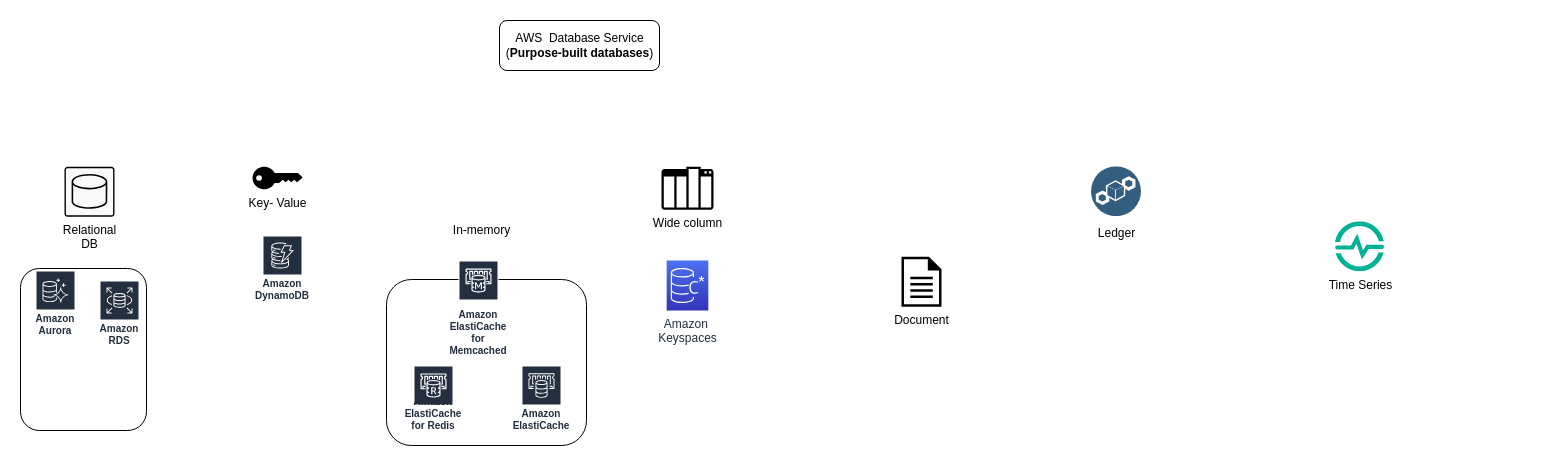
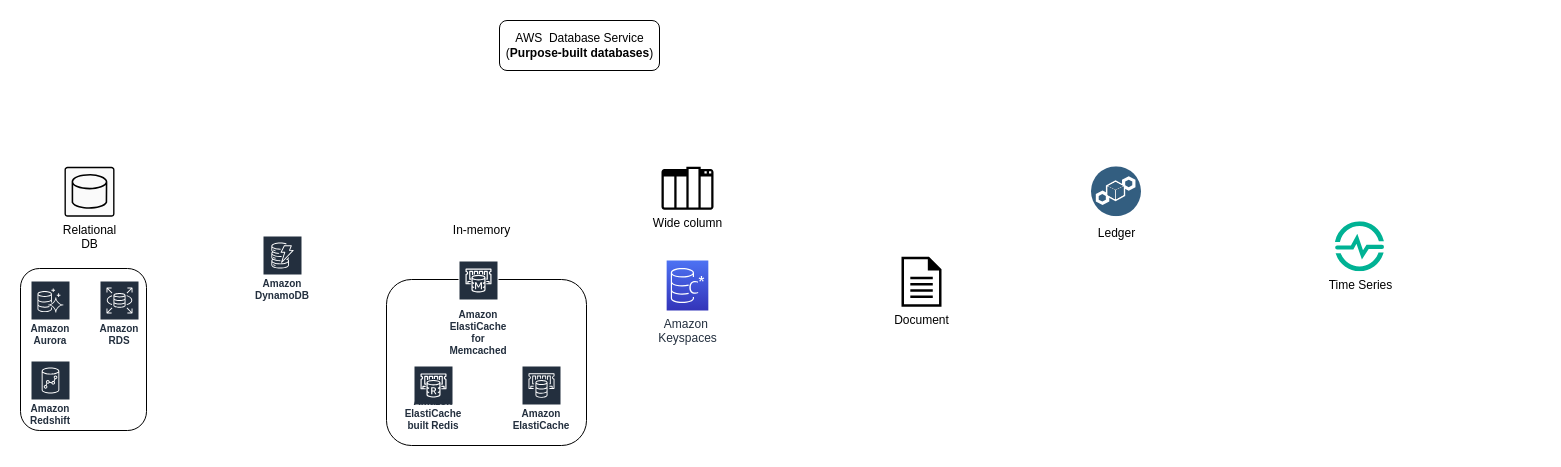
- <mxCell id="6" value="Key- Value" style="points=[[0,0.5,0],[0.24,0,0],[0.5,0.28,0],[0.995,0.475,0],[0.5,0.72,0],[0.24,1,0]];verticalLabelPosition=bottom;sketch=0;html=1;verticalAlign=top;aspect=fixed;align=center;pointerEvents=1;shape=mxgraph.cisco19.key;fillColor=#000000;strokeColor=none;" vertex="1" parent="1"><mxGeometry x="252" y="166.25" width="50" height="22.5" as="geometry" /></mxCell>
- <mxCell id="13" value="Amazon&#10;Aurora" style="sketch=0;outlineConnect=0;fontColor=#232F3E;gradientColor=none;strokeColor=#ffffff;fillColor=#232F3E;dashed=0;verticalLabelPosition=middle;verticalAlign=bottom;align=center;html=1;whiteSpace=wrap;fontSize=10;fontStyle=1;spacing=3;shape=mxgraph.aws4.productIcon;prIcon=mxgraph.aws4.aurora;" vertex="1" parent="1"><mxGeometry x="35" y="270" width="40" height="70" as="geometry" /></mxCell>
+ <mxCell id="13" value="Amazon&#10;Aurora" style="sketch=0;outlineConnect=0;fontColor=#232F3E;gradientColor=none;strokeColor=#ffffff;fillColor=#232F3E;dashed=0;verticalLabelPosition=middle;verticalAlign=bottom;align=center;html=1;whiteSpace=wrap;fontSize=10;fontStyle=1;spacing=3;shape=mxgraph.aws4.productIcon;prIcon=mxgraph.aws4.aurora;" vertex="1" parent="1"><mxGeometry x="30" y="280" width="40" height="70" as="geometry" /></mxCell>
+ <mxCell id="15" value="Amazon Redshift" style="sketch=0;outlineConnect=0;fontColor=#232F3E;gradientColor=none;strokeColor=#ffffff;fillColor=#232F3E;dashed=0;verticalLabelPosition=middle;verticalAlign=bottom;align=center;html=1;whiteSpace=wrap;fontSize=10;fontStyle=1;spacing=3;shape=mxgraph.aws4.productIcon;prIcon=mxgraph.aws4.redshift;" vertex="1" parent="1"><mxGeometry x="30" y="360" width="40" height="70" as="geometry" /></mxCell>
- <mxCell id="17" value="Amazon ElastiCache for Redis" style="sketch=0;outlineConnect=0;fontColor=#232F3E;gradientColor=none;strokeColor=#ffffff;fillColor=#232F3E;dashed=0;verticalLabelPosition=middle;verticalAlign=bottom;align=center;html=1;whiteSpace=wrap;fontSize=10;fontStyle=1;spacing=3;shape=mxgraph.aws4.productIcon;prIcon=mxgraph.aws4.elasticache_for_redis;" vertex="1" parent="1"><mxGeometry x="413" y="365" width="40" height="70" as="geometry" /></mxCell>
+ <mxCell id="17" value="Amazon ElastiCache built Redis" style="sketch=0;outlineConnect=0;fontColor=#232F3E;gradientColor=none;strokeColor=#ffffff;fillColor=#232F3E;dashed=0;verticalLabelPosition=middle;verticalAlign=bottom;align=center;html=1;whiteSpace=wrap;fontSize=10;fontStyle=1;spacing=3;shape=mxgraph.aws4.productIcon;prIcon=mxgraph.aws4.elasticache_for_redis;" vertex="1" parent="1"><mxGeometry x="413" y="365" width="40" height="70" as="geometry" /></mxCell>
